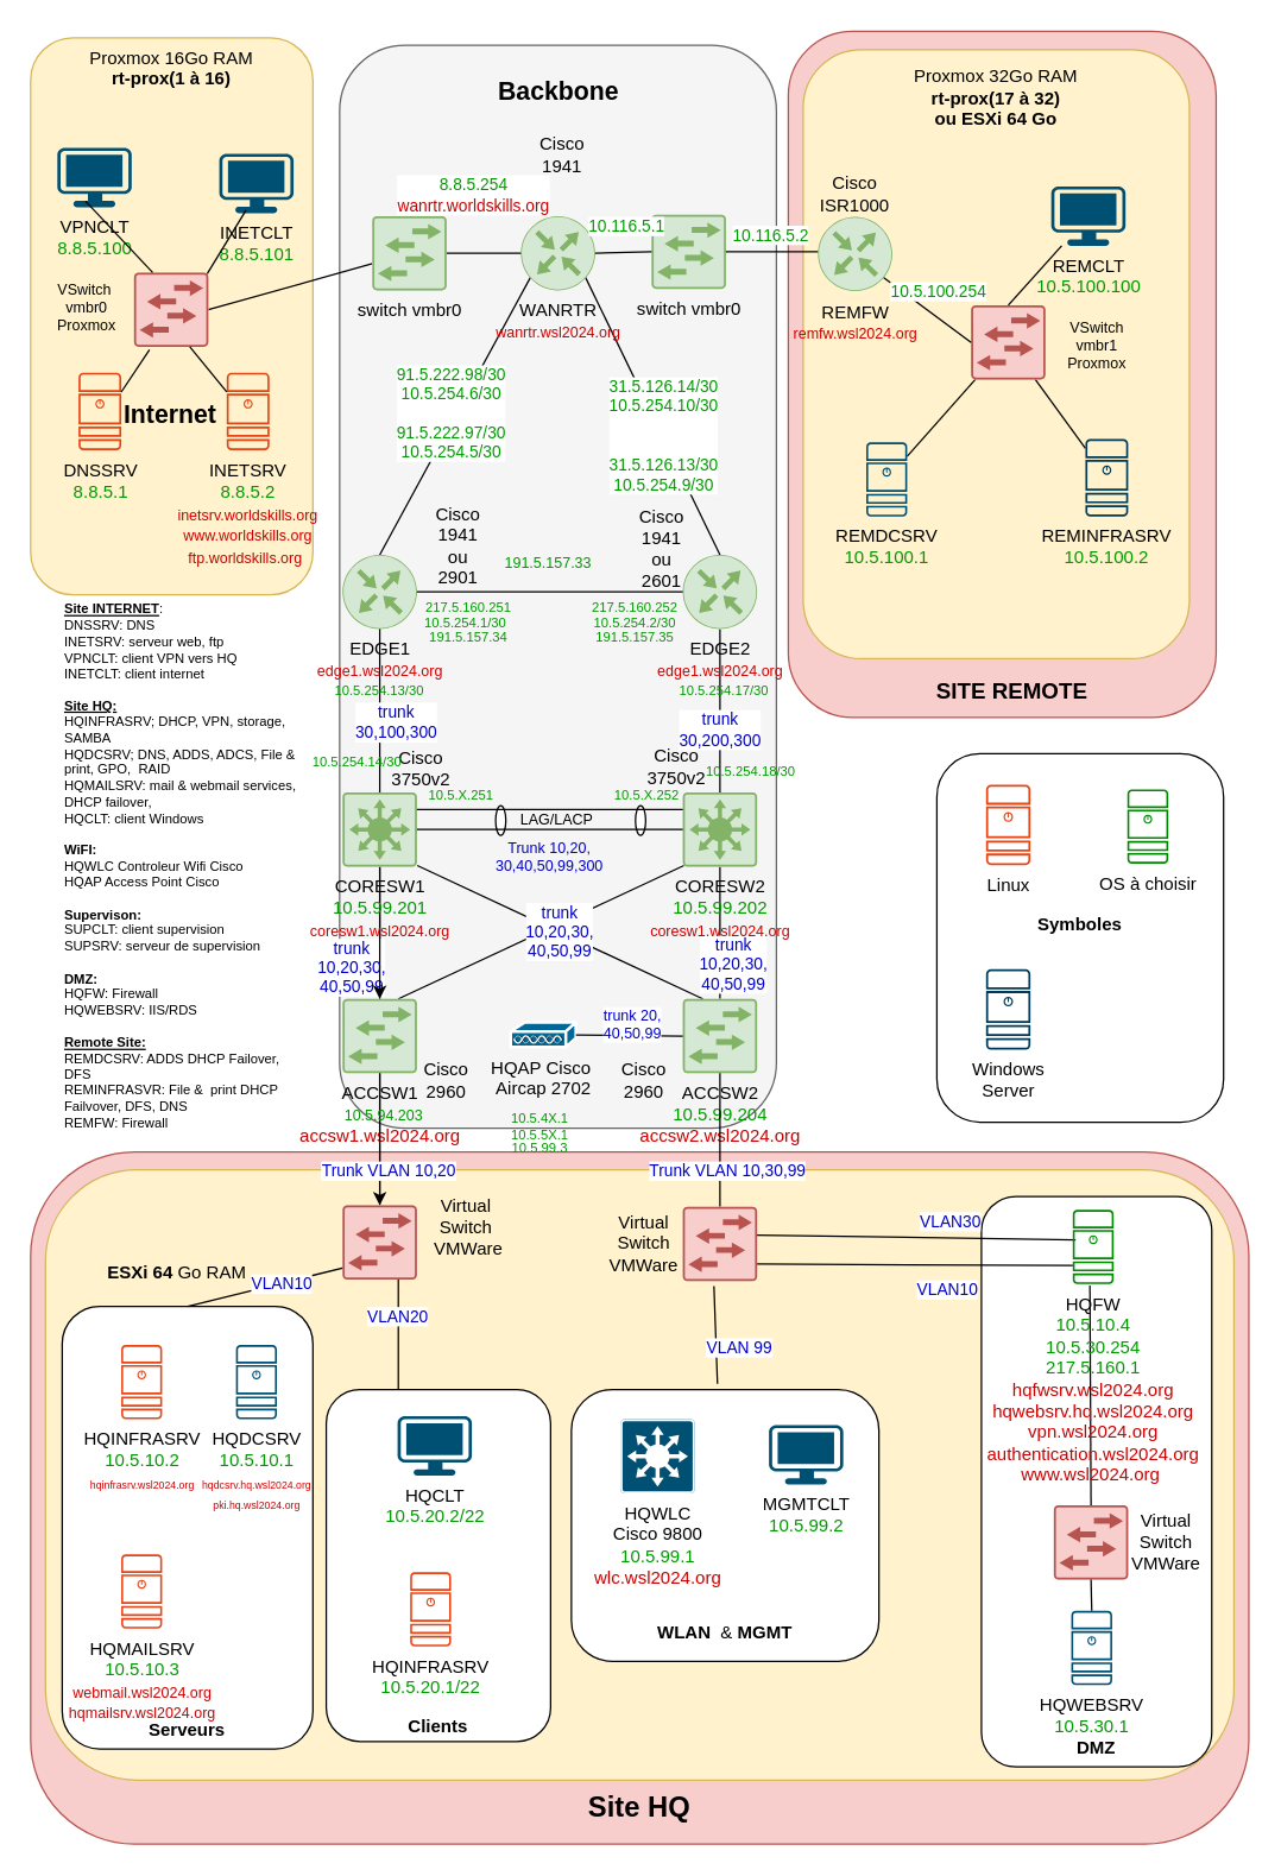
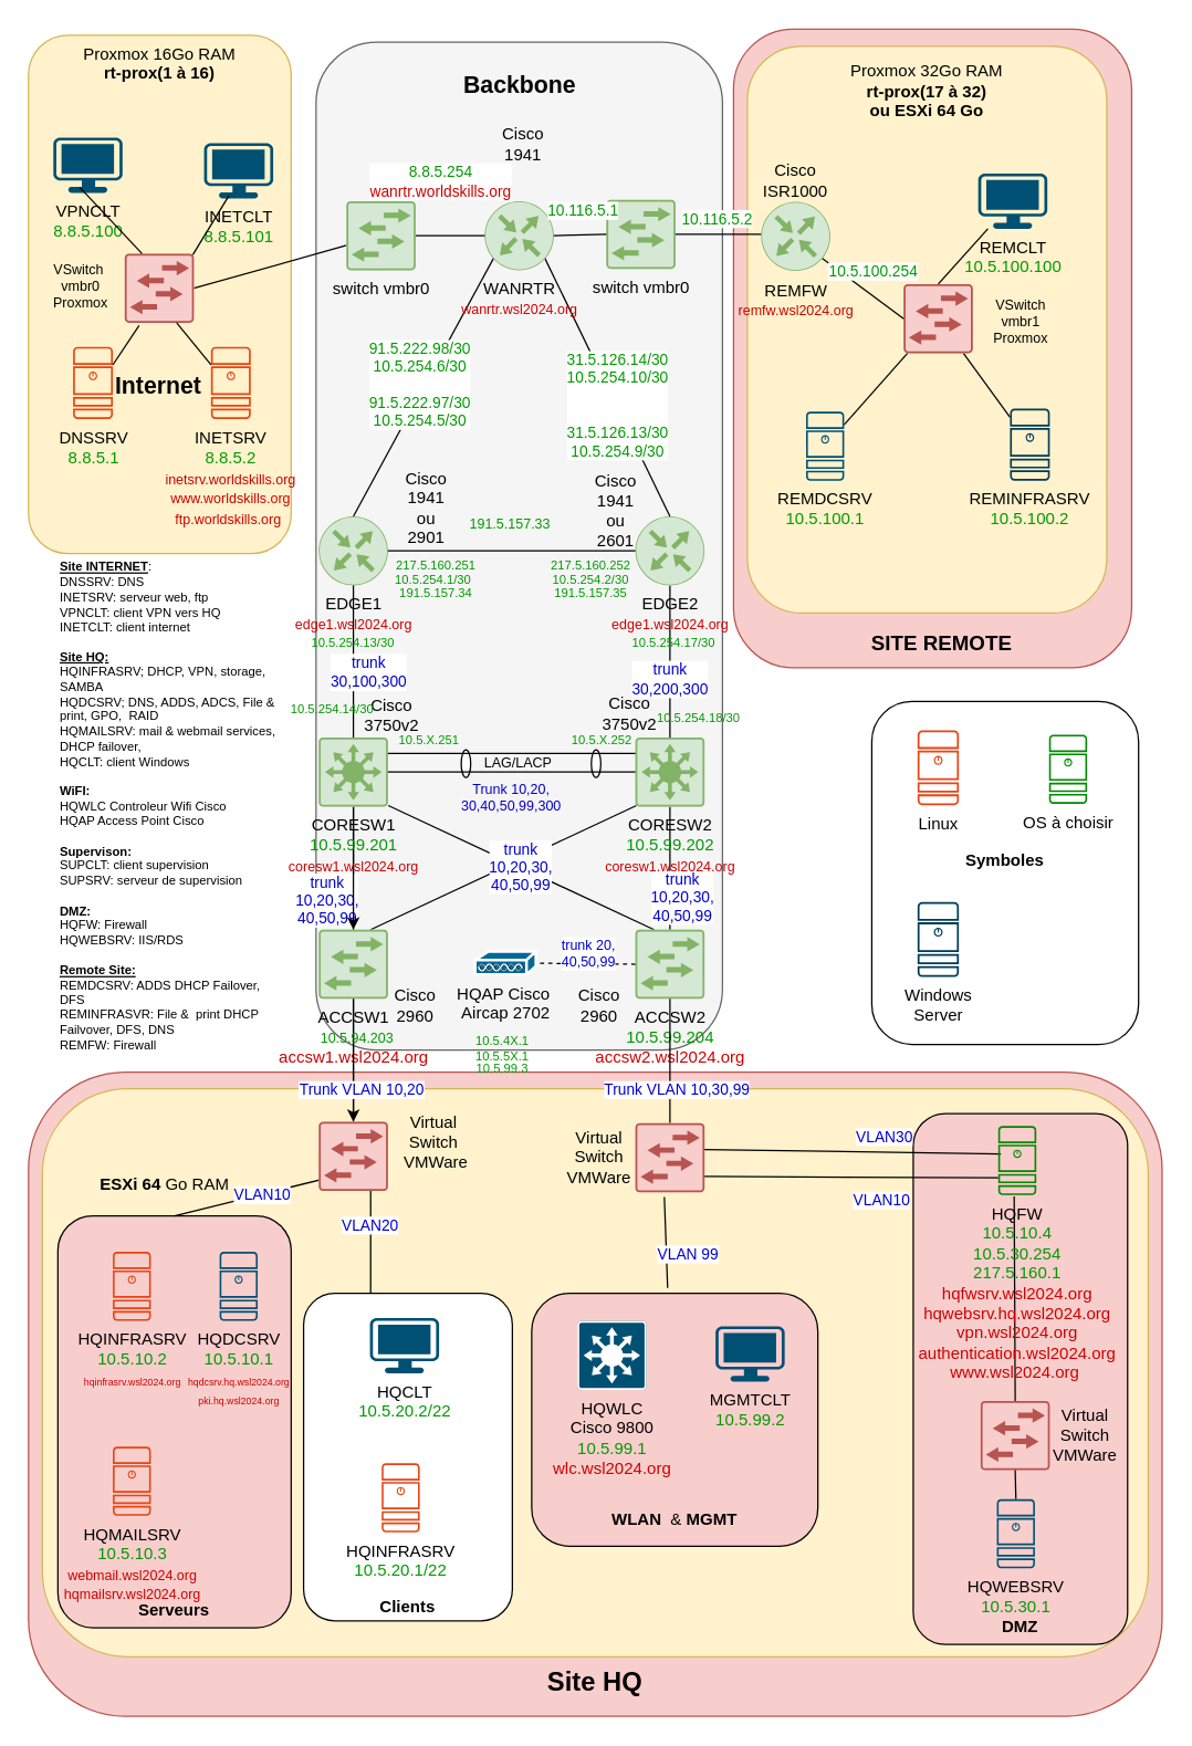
- <mxCell id="107" style="rounded=0;orthogonalLoop=1;jettySize=auto;html=1;endArrow=none;endFill=0;exitX=0;exitY=0.5;exitDx=0;exitDy=0;exitPerimeter=0;entryX=1;entryY=0.5;entryDx=0;entryDy=0;entryPerimeter=0;" parent="1" source="17" target="106" edge="1"><mxGeometry relative="1" as="geometry"><mxPoint x="419" y="506" as="sourcePoint" /><mxPoint x="385" y="460" as="targetPoint" /></mxGeometry></mxCell>
+ <mxCell id="107" style="rounded=0;orthogonalLoop=1;jettySize=auto;html=1;endArrow=none;endFill=0;exitX=0;exitY=0.5;exitDx=0;exitDy=0;exitPerimeter=0;entryX=1;entryY=0.5;entryDx=0;entryDy=0;entryPerimeter=0;dashed=1;" parent="1" source="17" target="106" edge="1"><mxGeometry relative="1" as="geometry"><mxPoint x="419" y="506" as="sourcePoint" /><mxPoint x="385" y="460" as="targetPoint" /></mxGeometry></mxCell>
- <mxCell id="6" value="&lt;div&gt;&lt;b&gt;&lt;br&gt;&lt;/b&gt;&lt;/div&gt;&lt;div&gt;&lt;b&gt;&lt;br&gt;&lt;/b&gt;&lt;/div&gt;&lt;div&gt;&lt;b&gt;&lt;br&gt;&lt;/b&gt;&lt;/div&gt;&lt;div&gt;&lt;b&gt;&lt;br&gt;&lt;/b&gt;&lt;/div&gt;&lt;div&gt;&lt;b&gt;&lt;br&gt;&lt;/b&gt;&lt;/div&gt;&lt;div&gt;&lt;b&gt;&lt;br&gt;&lt;/b&gt;&lt;/div&gt;&lt;div&gt;&lt;b&gt;&lt;br&gt;&lt;/b&gt;&lt;/div&gt;&lt;div&gt;&lt;b&gt;&lt;br&gt;&lt;/b&gt;&lt;/div&gt;&lt;div&gt;&lt;b&gt;&lt;br&gt;&lt;/b&gt;&lt;/div&gt;&lt;div&gt;&lt;b&gt;&lt;br&gt;&lt;/b&gt;&lt;/div&gt;&lt;div&gt;&lt;b&gt;&lt;br&gt;&lt;/b&gt;&lt;/div&gt;&lt;div&gt;&lt;b&gt;&lt;br&gt;&lt;/b&gt;&lt;/div&gt;&lt;div&gt;&lt;b&gt;&lt;br&gt;&lt;/b&gt;&lt;/div&gt;&lt;div&gt;&lt;b&gt;&lt;br&gt;&lt;/b&gt;&lt;/div&gt;&lt;div&gt;&lt;b&gt;&lt;br&gt;&lt;/b&gt;&lt;/div&gt;&lt;div&gt;&lt;b&gt;&lt;br&gt;&lt;/b&gt;&lt;/div&gt;&lt;div&gt;&lt;b&gt;&lt;br&gt;&lt;/b&gt;&lt;/div&gt;&lt;div&gt;&lt;b&gt;&lt;br&gt;&lt;/b&gt;&lt;/div&gt;&lt;div&gt;&lt;b&gt;&lt;br&gt;&lt;/b&gt;&lt;/div&gt;&lt;div&gt;&lt;b&gt;&lt;br&gt;&lt;/b&gt;&lt;/div&gt;&lt;div&gt;&lt;b&gt;&lt;br&gt;&lt;/b&gt;&lt;/div&gt;&lt;div&gt;&lt;b&gt;&lt;br&gt;&lt;/b&gt;&lt;/div&gt;&lt;div&gt;&lt;b&gt;&lt;br&gt;&lt;/b&gt;&lt;/div&gt;&lt;div&gt;&lt;b&gt;&lt;br&gt;&lt;/b&gt;&lt;/div&gt;&lt;div&gt;&lt;b&gt;&lt;br&gt;&lt;/b&gt;&lt;/div&gt;&lt;div&gt;&lt;b&gt;DMZ&lt;/b&gt;&lt;/div&gt;" style="rounded=1;whiteSpace=wrap;html=1;" parent="1" vertex="1"><mxGeometry x="660" y="805" width="155.06" height="384" as="geometry" /></mxCell>
+ <mxCell id="6" value="&lt;div&gt;&lt;b&gt;&lt;br&gt;&lt;/b&gt;&lt;/div&gt;&lt;div&gt;&lt;b&gt;&lt;br&gt;&lt;/b&gt;&lt;/div&gt;&lt;div&gt;&lt;b&gt;&lt;br&gt;&lt;/b&gt;&lt;/div&gt;&lt;div&gt;&lt;b&gt;&lt;br&gt;&lt;/b&gt;&lt;/div&gt;&lt;div&gt;&lt;b&gt;&lt;br&gt;&lt;/b&gt;&lt;/div&gt;&lt;div&gt;&lt;b&gt;&lt;br&gt;&lt;/b&gt;&lt;/div&gt;&lt;div&gt;&lt;b&gt;&lt;br&gt;&lt;/b&gt;&lt;/div&gt;&lt;div&gt;&lt;b&gt;&lt;br&gt;&lt;/b&gt;&lt;/div&gt;&lt;div&gt;&lt;b&gt;&lt;br&gt;&lt;/b&gt;&lt;/div&gt;&lt;div&gt;&lt;b&gt;&lt;br&gt;&lt;/b&gt;&lt;/div&gt;&lt;div&gt;&lt;b&gt;&lt;br&gt;&lt;/b&gt;&lt;/div&gt;&lt;div&gt;&lt;b&gt;&lt;br&gt;&lt;/b&gt;&lt;/div&gt;&lt;div&gt;&lt;b&gt;&lt;br&gt;&lt;/b&gt;&lt;/div&gt;&lt;div&gt;&lt;b&gt;&lt;br&gt;&lt;/b&gt;&lt;/div&gt;&lt;div&gt;&lt;b&gt;&lt;br&gt;&lt;/b&gt;&lt;/div&gt;&lt;div&gt;&lt;b&gt;&lt;br&gt;&lt;/b&gt;&lt;/div&gt;&lt;div&gt;&lt;b&gt;&lt;br&gt;&lt;/b&gt;&lt;/div&gt;&lt;div&gt;&lt;b&gt;&lt;br&gt;&lt;/b&gt;&lt;/div&gt;&lt;div&gt;&lt;b&gt;&lt;br&gt;&lt;/b&gt;&lt;/div&gt;&lt;div&gt;&lt;b&gt;&lt;br&gt;&lt;/b&gt;&lt;/div&gt;&lt;div&gt;&lt;b&gt;&lt;br&gt;&lt;/b&gt;&lt;/div&gt;&lt;div&gt;&lt;b&gt;&lt;br&gt;&lt;/b&gt;&lt;/div&gt;&lt;div&gt;&lt;b&gt;&lt;br&gt;&lt;/b&gt;&lt;/div&gt;&lt;div&gt;&lt;b&gt;&lt;br&gt;&lt;/b&gt;&lt;/div&gt;&lt;div&gt;&lt;b&gt;&lt;br&gt;&lt;/b&gt;&lt;/div&gt;&lt;div&gt;&lt;b&gt;DMZ&lt;/b&gt;&lt;/div&gt;" style="rounded=1;whiteSpace=wrap;html=1;fillColor=#f8cecc;" parent="1" vertex="1"><mxGeometry x="660" y="805" width="155.06" height="384" as="geometry" /></mxCell>
- <mxCell id="5" value="&lt;div&gt;&lt;b&gt;&lt;br&gt;&lt;/b&gt;&lt;/div&gt;&lt;div&gt;&lt;b&gt;&lt;br&gt;&lt;/b&gt;&lt;/div&gt;&lt;div&gt;&lt;b&gt;&lt;br&gt;&lt;/b&gt;&lt;/div&gt;&lt;div&gt;&lt;b&gt;&lt;br&gt;&lt;/b&gt;&lt;/div&gt;&lt;div&gt;&lt;b&gt;&lt;br&gt;&lt;/b&gt;&lt;/div&gt;&lt;div&gt;&lt;b&gt;&lt;br&gt;&lt;/b&gt;&lt;/div&gt;&lt;div&gt;&lt;b&gt;&lt;br&gt;&lt;/b&gt;&lt;/div&gt;&lt;div&gt;&lt;b&gt;&lt;br&gt;&lt;/b&gt;&lt;/div&gt;&lt;div&gt;&lt;b&gt;&lt;br&gt;&lt;/b&gt;&lt;/div&gt;&lt;div&gt;&lt;b&gt;&lt;br&gt;&lt;/b&gt;&lt;/div&gt;&lt;div&gt;&lt;b&gt;WLAN&amp;nbsp;&lt;/b&gt; &amp;amp; &lt;b&gt;MGMT&lt;/b&gt;&lt;/div&gt;" style="rounded=1;whiteSpace=wrap;html=1;" parent="1" vertex="1"><mxGeometry x="384" y="935" width="207" height="183" as="geometry" /></mxCell>
+ <mxCell id="5" value="&lt;div&gt;&lt;b&gt;&lt;br&gt;&lt;/b&gt;&lt;/div&gt;&lt;div&gt;&lt;b&gt;&lt;br&gt;&lt;/b&gt;&lt;/div&gt;&lt;div&gt;&lt;b&gt;&lt;br&gt;&lt;/b&gt;&lt;/div&gt;&lt;div&gt;&lt;b&gt;&lt;br&gt;&lt;/b&gt;&lt;/div&gt;&lt;div&gt;&lt;b&gt;&lt;br&gt;&lt;/b&gt;&lt;/div&gt;&lt;div&gt;&lt;b&gt;&lt;br&gt;&lt;/b&gt;&lt;/div&gt;&lt;div&gt;&lt;b&gt;&lt;br&gt;&lt;/b&gt;&lt;/div&gt;&lt;div&gt;&lt;b&gt;&lt;br&gt;&lt;/b&gt;&lt;/div&gt;&lt;div&gt;&lt;b&gt;&lt;br&gt;&lt;/b&gt;&lt;/div&gt;&lt;div&gt;&lt;b&gt;&lt;br&gt;&lt;/b&gt;&lt;/div&gt;&lt;div&gt;&lt;b&gt;WLAN&amp;nbsp;&lt;/b&gt; &amp;amp; &lt;b&gt;MGMT&lt;/b&gt;&lt;/div&gt;" style="rounded=1;whiteSpace=wrap;html=1;fillColor=#f8cecc;" parent="1" vertex="1"><mxGeometry x="384" y="935" width="207" height="183" as="geometry" /></mxCell>
- <mxCell id="9" value="&lt;div&gt;&lt;b&gt;&lt;br&gt;&lt;/b&gt;&lt;/div&gt;&lt;div&gt;&lt;b&gt;&lt;br&gt;&lt;/b&gt;&lt;/div&gt;&lt;div&gt;&lt;b&gt;&lt;br&gt;&lt;/b&gt;&lt;/div&gt;&lt;div&gt;&lt;b&gt;&lt;br&gt;&lt;/b&gt;&lt;/div&gt;&lt;div&gt;&lt;b&gt;&lt;br&gt;&lt;/b&gt;&lt;/div&gt;&lt;div&gt;&lt;b&gt;&lt;br&gt;&lt;/b&gt;&lt;/div&gt;&lt;div&gt;&lt;b&gt;&lt;br&gt;&lt;/b&gt;&lt;/div&gt;&lt;div&gt;&lt;b&gt;&lt;br&gt;&lt;/b&gt;&lt;/div&gt;&lt;div&gt;&lt;b&gt;&lt;br&gt;&lt;/b&gt;&lt;/div&gt;&lt;div&gt;&lt;b&gt;&lt;br&gt;&lt;/b&gt;&lt;/div&gt;&lt;div&gt;&lt;b&gt;&lt;br&gt;&lt;/b&gt;&lt;/div&gt;&lt;div&gt;&lt;b&gt;&lt;br&gt;&lt;/b&gt;&lt;/div&gt;&lt;div&gt;&lt;b&gt;&lt;br&gt;&lt;/b&gt;&lt;/div&gt;&lt;div&gt;&lt;b&gt;&lt;br&gt;&lt;/b&gt;&lt;/div&gt;&lt;div&gt;&lt;b&gt;&lt;br&gt;&lt;/b&gt;&lt;/div&gt;&lt;div&gt;&lt;b&gt;&lt;br&gt;&lt;/b&gt;&lt;/div&gt;&lt;div&gt;&lt;b&gt;&lt;br&gt;&lt;/b&gt;&lt;/div&gt;&lt;div&gt;&lt;b&gt;&lt;br&gt;&lt;/b&gt;&lt;/div&gt;&lt;div&gt;&lt;b&gt;&lt;br&gt;&lt;/b&gt;&lt;/div&gt;&lt;div&gt;&lt;b&gt;Serveurs&lt;/b&gt;&lt;/div&gt;" style="rounded=1;whiteSpace=wrap;html=1;" parent="1" vertex="1"><mxGeometry x="41.25" y="879" width="168.75" height="298" as="geometry" /></mxCell>
+ <mxCell id="9" value="&lt;div&gt;&lt;b&gt;&lt;br&gt;&lt;/b&gt;&lt;/div&gt;&lt;div&gt;&lt;b&gt;&lt;br&gt;&lt;/b&gt;&lt;/div&gt;&lt;div&gt;&lt;b&gt;&lt;br&gt;&lt;/b&gt;&lt;/div&gt;&lt;div&gt;&lt;b&gt;&lt;br&gt;&lt;/b&gt;&lt;/div&gt;&lt;div&gt;&lt;b&gt;&lt;br&gt;&lt;/b&gt;&lt;/div&gt;&lt;div&gt;&lt;b&gt;&lt;br&gt;&lt;/b&gt;&lt;/div&gt;&lt;div&gt;&lt;b&gt;&lt;br&gt;&lt;/b&gt;&lt;/div&gt;&lt;div&gt;&lt;b&gt;&lt;br&gt;&lt;/b&gt;&lt;/div&gt;&lt;div&gt;&lt;b&gt;&lt;br&gt;&lt;/b&gt;&lt;/div&gt;&lt;div&gt;&lt;b&gt;&lt;br&gt;&lt;/b&gt;&lt;/div&gt;&lt;div&gt;&lt;b&gt;&lt;br&gt;&lt;/b&gt;&lt;/div&gt;&lt;div&gt;&lt;b&gt;&lt;br&gt;&lt;/b&gt;&lt;/div&gt;&lt;div&gt;&lt;b&gt;&lt;br&gt;&lt;/b&gt;&lt;/div&gt;&lt;div&gt;&lt;b&gt;&lt;br&gt;&lt;/b&gt;&lt;/div&gt;&lt;div&gt;&lt;b&gt;&lt;br&gt;&lt;/b&gt;&lt;/div&gt;&lt;div&gt;&lt;b&gt;&lt;br&gt;&lt;/b&gt;&lt;/div&gt;&lt;div&gt;&lt;b&gt;&lt;br&gt;&lt;/b&gt;&lt;/div&gt;&lt;div&gt;&lt;b&gt;&lt;br&gt;&lt;/b&gt;&lt;/div&gt;&lt;div&gt;&lt;b&gt;&lt;br&gt;&lt;/b&gt;&lt;/div&gt;&lt;div&gt;&lt;b&gt;Serveurs&lt;/b&gt;&lt;/div&gt;" style="rounded=1;whiteSpace=wrap;html=1;fillColor=#f8cecc;" parent="1" vertex="1"><mxGeometry x="41.25" y="879" width="168.75" height="298" as="geometry" /></mxCell>
